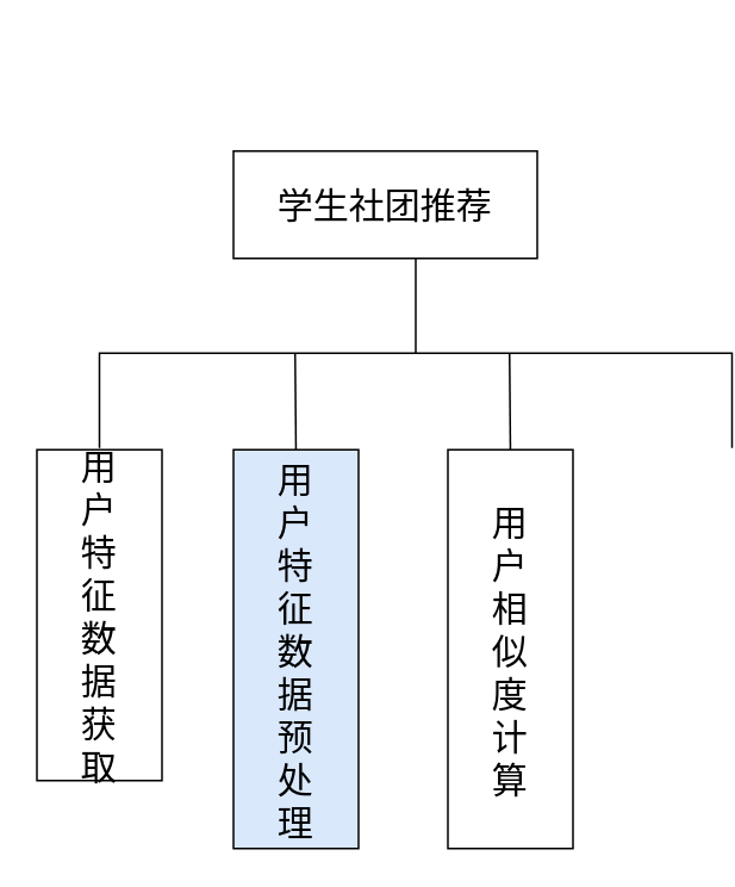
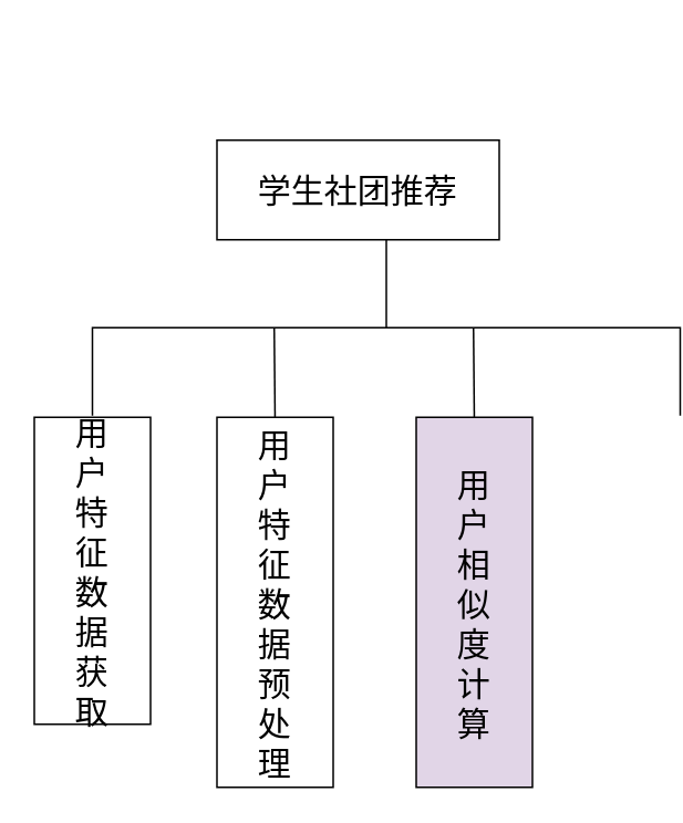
- <mxCell id="7" value="&lt;span style=&quot;font-size: 20px&quot;&gt;用&lt;br&gt;户&lt;br&gt;特&lt;br&gt;征&lt;br&gt;数&lt;br&gt;据&lt;br&gt;预&lt;br&gt;处&lt;br&gt;理&lt;/span&gt;" style="rounded=0;whiteSpace=wrap;html=1;strokeWidth=1;fillColor=#dae8fc;" vertex="1" parent="1"><mxGeometry x="130" y="251" width="70" height="223" as="geometry" /></mxCell>
+ <mxCell id="7" value="&lt;span style=&quot;font-size: 20px&quot;&gt;用&lt;br&gt;户&lt;br&gt;特&lt;br&gt;征&lt;br&gt;数&lt;br&gt;据&lt;br&gt;预&lt;br&gt;处&lt;br&gt;理&lt;/span&gt;" style="rounded=0;whiteSpace=wrap;html=1;strokeWidth=1;" vertex="1" parent="1"><mxGeometry x="130" y="251" width="70" height="223" as="geometry" /></mxCell>
- <mxCell id="8" value="&lt;span style=&quot;font-size: 20px&quot;&gt;用&lt;br&gt;户&lt;br&gt;相&lt;br&gt;似&lt;br&gt;度&lt;br&gt;计&lt;br&gt;算&lt;/span&gt;&lt;br&gt;" style="rounded=0;whiteSpace=wrap;html=1;strokeWidth=1;" vertex="1" parent="1"><mxGeometry x="250" y="251" width="70" height="223" as="geometry" /></mxCell>
+ <mxCell id="8" value="&lt;span style=&quot;font-size: 20px&quot;&gt;用&lt;br&gt;户&lt;br&gt;相&lt;br&gt;似&lt;br&gt;度&lt;br&gt;计&lt;br&gt;算&lt;/span&gt;&lt;br&gt;" style="rounded=0;whiteSpace=wrap;html=1;strokeWidth=1;fillColor=#e1d5e7;" vertex="1" parent="1"><mxGeometry x="250" y="251" width="70" height="223" as="geometry" /></mxCell>
